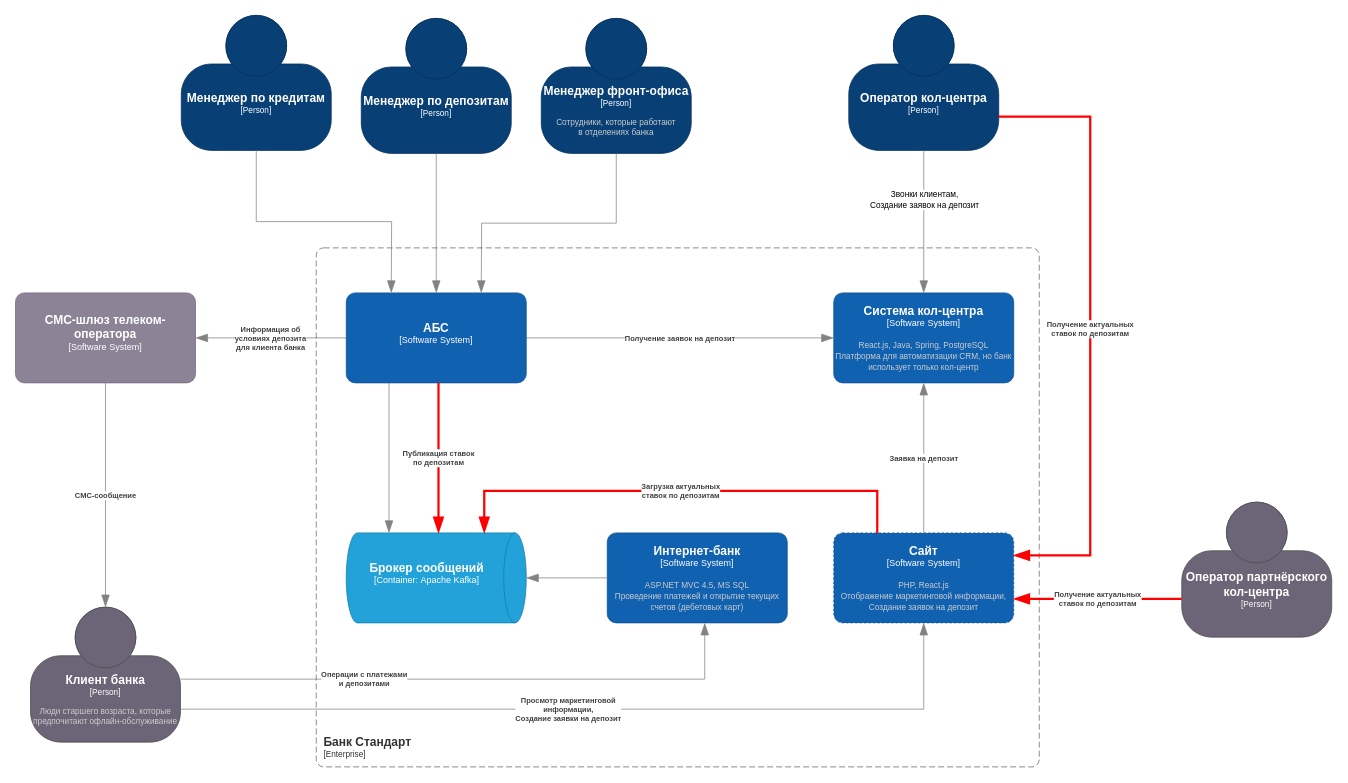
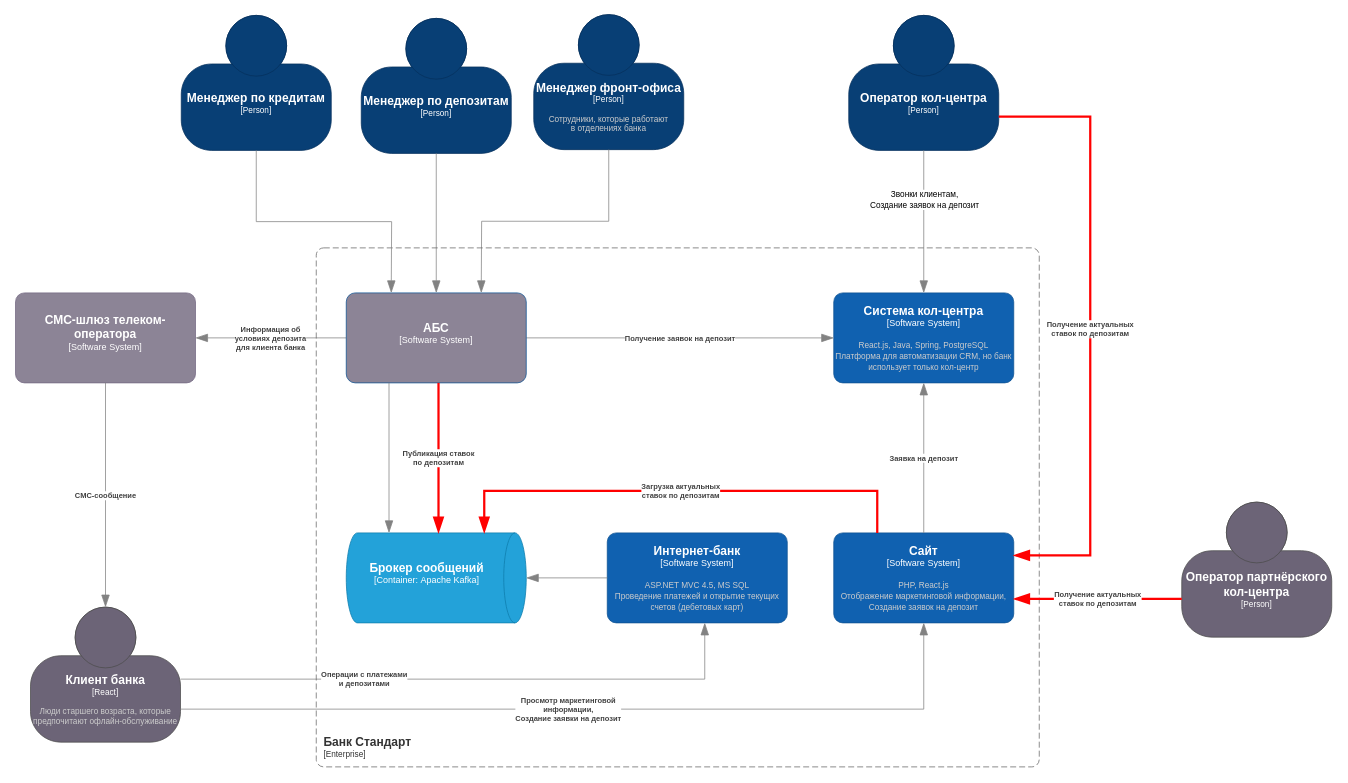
- <mxCell id="7" value="&lt;font style=&quot;font-size: 16px&quot;&gt;&lt;b&gt;Менеджер фронт-офиса&lt;/b&gt;&lt;/font&gt;&lt;div&gt;[Person]&lt;/div&gt;&lt;br&gt;&lt;div&gt;&lt;font style=&quot;font-size: 11px&quot;&gt;&lt;font color=&quot;#cccccc&quot;&gt;Сотрудники, которые работают &#10;в отделениях банка&lt;/font&gt;&lt;/div&gt;" style="html=1;fontSize=11;dashed=0;whiteSpace=wrap;fillColor=#083F75;strokeColor=#06315C;fontColor=#ffffff;shape=mxgraph.c4.person2;align=center;metaEdit=1;points=[[0.5,0,0],[1,0.5,0],[1,0.75,0],[0.75,1,0],[0.5,1,0],[0.25,1,0],[0,0.75,0],[0,0.5,0]];resizable=0;" parent="1" vertex="1"><mxGeometry x="721" y="24" width="200" height="180" as="geometry" /></mxCell>
+ <mxCell id="7" value="&lt;font style=&quot;font-size: 16px&quot;&gt;&lt;b&gt;Менеджер фронт-офиса&lt;/b&gt;&lt;/font&gt;&lt;div&gt;[Person]&lt;/div&gt;&lt;br&gt;&lt;div&gt;&lt;font style=&quot;font-size: 11px&quot;&gt;&lt;font color=&quot;#cccccc&quot;&gt;Сотрудники, которые работают &#10;в отделениях банка&lt;/font&gt;&lt;/div&gt;" style="html=1;fontSize=11;dashed=0;whiteSpace=wrap;fillColor=#083F75;strokeColor=#06315C;fontColor=#ffffff;shape=mxgraph.c4.person2;align=center;metaEdit=1;points=[[0.5,0,0],[1,0.5,0],[1,0.75,0],[0.75,1,0],[0.5,1,0],[0.25,1,0],[0,0.75,0],[0,0.5,0]];resizable=0;" parent="1" vertex="1"><mxGeometry x="711" y="19" width="200" height="180" as="geometry" /></mxCell>
- <mxCell id="22" value="&lt;font style=&quot;font-size: 16px&quot;&gt;&lt;b&gt;АБС&lt;/b&gt;&lt;/font&gt;&lt;div&gt;[Software System]&lt;/div&gt;&lt;br&gt;&lt;div&gt;&lt;font style=&quot;font-size: 11px&quot;&gt;&lt;font color=&quot;#cccccc&quot;&gt;&lt;/font&gt;&lt;/div&gt;" style="rounded=1;whiteSpace=wrap;html=1;labelBackgroundColor=none;fillColor=#1061B0;fontColor=#ffffff;align=center;arcSize=10;strokeColor=#0D5091;metaEdit=1;resizable=0;points=[[0.25,0,0],[0.5,0,0],[0.75,0,0],[1,0.25,0],[1,0.5,0],[1,0.75,0],[0.75,1,0],[0.5,1,0],[0.25,1,0],[0,0.75,0],[0,0.5,0],[0,0.25,0]];" parent="1" vertex="1"><mxGeometry x="461" y="390" width="240" height="120" as="geometry" /></mxCell>
+ <mxCell id="22" value="&lt;font style=&quot;font-size: 16px&quot;&gt;&lt;b&gt;АБС&lt;/b&gt;&lt;/font&gt;&lt;div&gt;[Software System]&lt;/div&gt;&lt;br&gt;&lt;div&gt;&lt;font style=&quot;font-size: 11px&quot;&gt;&lt;font color=&quot;#cccccc&quot;&gt;&lt;/font&gt;&lt;/div&gt;" style="rounded=1;whiteSpace=wrap;html=1;labelBackgroundColor=none;fillColor=#8c8496;fontColor=#ffffff;align=center;arcSize=10;strokeColor=#0D5091;metaEdit=1;resizable=0;points=[[0.25,0,0],[0.5,0,0],[0.75,0,0],[1,0.25,0],[1,0.5,0],[1,0.75,0],[0.75,1,0],[0.5,1,0],[0.25,1,0],[0,0.75,0],[0,0.5,0],[0,0.25,0]];" parent="1" vertex="1"><mxGeometry x="461" y="390" width="240" height="120" as="geometry" /></mxCell>
- <mxCell id="3" value="&lt;font style=&quot;font-size: 16px&quot;&gt;&lt;b&gt;Сайт&lt;/b&gt;&lt;/font&gt;&lt;div&gt;[Software System]&lt;/div&gt;&lt;br&gt;&lt;div&gt;&lt;font style=&quot;font-size: 11px&quot;&gt;&lt;font color=&quot;#cccccc&quot;&gt;PHP, React.js&#10;Отображение маркетинговой информации, Создание заявок на депозит&lt;/font&gt;&lt;/div&gt;" style="rounded=1;whiteSpace=wrap;html=1;labelBackgroundColor=none;fillColor=#1061B0;fontColor=#ffffff;align=center;arcSize=10;strokeColor=#0D5091;metaEdit=1;resizable=0;points=[[0.25,0,0],[0.5,0,0],[0.75,0,0],[1,0.25,0],[1,0.5,0],[1,0.75,0],[0.75,1,0],[0.5,1,0],[0.25,1,0],[0,0.75,0],[0,0.5,0],[0,0.25,0]];dashed=1;" parent="1" vertex="1"><mxGeometry x="1111" y="710" width="240" height="120" as="geometry" /></mxCell>
+ <mxCell id="3" value="&lt;font style=&quot;font-size: 16px&quot;&gt;&lt;b&gt;Сайт&lt;/b&gt;&lt;/font&gt;&lt;div&gt;[Software System]&lt;/div&gt;&lt;br&gt;&lt;div&gt;&lt;font style=&quot;font-size: 11px&quot;&gt;&lt;font color=&quot;#cccccc&quot;&gt;PHP, React.js&#10;Отображение маркетинговой информации, Создание заявок на депозит&lt;/font&gt;&lt;/div&gt;" style="rounded=1;whiteSpace=wrap;html=1;labelBackgroundColor=none;fillColor=#1061B0;fontColor=#ffffff;align=center;arcSize=10;strokeColor=#0D5091;metaEdit=1;resizable=0;points=[[0.25,0,0],[0.5,0,0],[0.75,0,0],[1,0.25,0],[1,0.5,0],[1,0.75,0],[0.75,1,0],[0.5,1,0],[0.25,1,0],[0,0.75,0],[0,0.5,0],[0,0.25,0]];" parent="1" vertex="1"><mxGeometry x="1111" y="710" width="240" height="120" as="geometry" /></mxCell>
- <mxCell id="4" value="&lt;font style=&quot;font-size: 16px&quot;&gt;&lt;b&gt;Клиент банка&lt;/b&gt;&lt;/font&gt;&lt;div&gt;[Person]&lt;/div&gt;&lt;br&gt;&lt;div&gt;&lt;font style=&quot;font-size: 11px&quot;&gt;&lt;font color=&quot;#cccccc&quot;&gt;Люди старшего возраста, которые предпочитают офлайн-обслуживание&lt;/font&gt;&lt;/div&gt;" style="html=1;fontSize=11;dashed=0;whiteSpace=wrap;fillColor=#6C6477;strokeColor=#4D4D4D;fontColor=#ffffff;shape=mxgraph.c4.person2;align=center;metaEdit=1;points=[[0.5,0,0],[1,0.5,0],[1,0.75,0],[0.75,1,0],[0.5,1,0],[0.25,1,0],[0,0.75,0],[0,0.5,0]];resizable=0;" parent="1" vertex="1"><mxGeometry x="40" y="809" width="200" height="180" as="geometry" /></mxCell>
+ <mxCell id="4" value="&lt;font style=&quot;font-size: 16px&quot;&gt;&lt;b&gt;Клиент банка&lt;/b&gt;&lt;/font&gt;&lt;div&gt;[React]&lt;/div&gt;&lt;br&gt;&lt;div&gt;&lt;font style=&quot;font-size: 11px&quot;&gt;&lt;font color=&quot;#cccccc&quot;&gt;Люди старшего возраста, которые предпочитают офлайн-обслуживание&lt;/font&gt;&lt;/div&gt;" style="html=1;fontSize=11;dashed=0;whiteSpace=wrap;fillColor=#6C6477;strokeColor=#4D4D4D;fontColor=#ffffff;shape=mxgraph.c4.person2;align=center;metaEdit=1;points=[[0.5,0,0],[1,0.5,0],[1,0.75,0],[0.75,1,0],[0.5,1,0],[0.25,1,0],[0,0.75,0],[0,0.5,0]];resizable=0;" parent="1" vertex="1"><mxGeometry x="40" y="809" width="200" height="180" as="geometry" /></mxCell>
